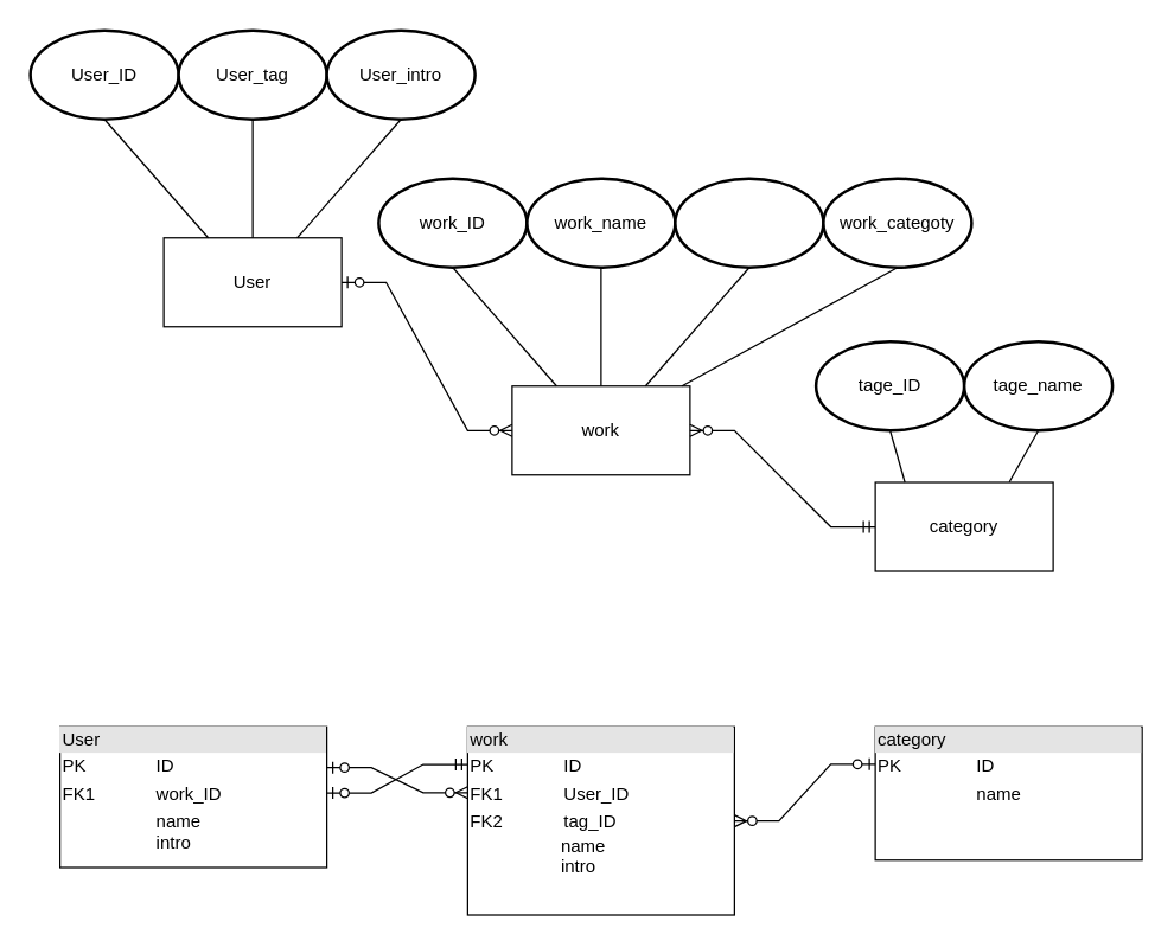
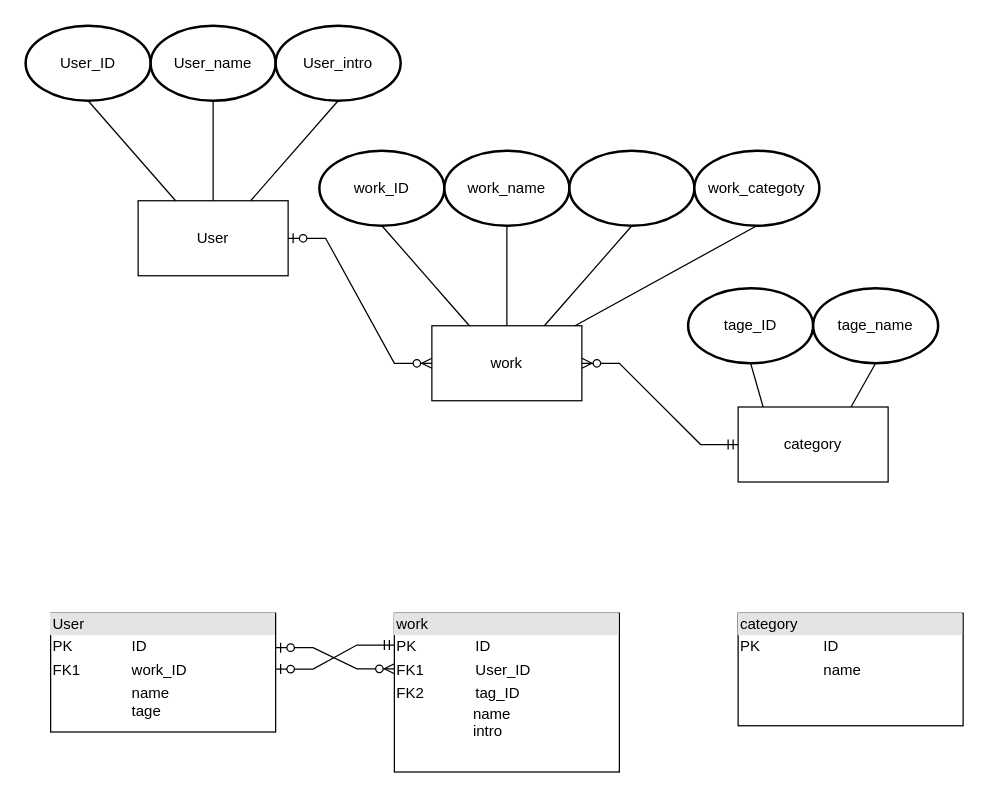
- <mxCell id="13" value="User_tag" style="text;html=1;strokeColor=none;fillColor=none;align=center;verticalAlign=middle;whiteSpace=wrap;rounded=0;" vertex="1" parent="1"><mxGeometry x="140" y="35" width="60" height="30" as="geometry" /></mxCell>
+ <mxCell id="13" value="User_name" style="text;html=1;strokeColor=none;fillColor=none;align=center;verticalAlign=middle;whiteSpace=wrap;rounded=0;" vertex="1" parent="1"><mxGeometry x="140" y="35" width="60" height="30" as="geometry" /></mxCell>
- <mxCell id="36" value="&lt;div style=&quot;box-sizing:border-box;width:100%;background:#e4e4e4;padding:2px;&quot;&gt;User&lt;/div&gt;&lt;table style=&quot;width:100%;font-size:1em;&quot; cellpadding=&quot;2&quot; cellspacing=&quot;0&quot;&gt;&lt;tbody&gt;&lt;tr&gt;&lt;td&gt;PK&lt;/td&gt;&lt;td&gt;ID&lt;/td&gt;&lt;/tr&gt;&lt;tr&gt;&lt;td&gt;FK1&lt;/td&gt;&lt;td&gt;work_ID&lt;/td&gt;&lt;/tr&gt;&lt;tr&gt;&lt;td&gt;&lt;/td&gt;&lt;td&gt;name&lt;br&gt;intro&lt;br&gt;&lt;br&gt;&lt;/td&gt;&lt;/tr&gt;&lt;/tbody&gt;&lt;/table&gt;" style="verticalAlign=top;align=left;overflow=fill;html=1;whiteSpace=wrap;points=[[0,0,0,0,0],[0,0.29,0,0,0],[0,0.47,0,0,0],[0,0.75,0,0,0],[0,1,0,0,0],[0.25,0,0,0,0],[0.25,1,0,0,0],[0.5,0,0,0,0],[0.5,1,0,0,0],[0.75,0,0,0,0],[0.75,1,0,0,0],[1,0,0,0,0],[1,0.29,0,0,0],[1,0.47,0,0,0],[1,0.75,0,0,0],[1,1,0,0,0]];" vertex="1" parent="1"><mxGeometry x="40" y="490" width="180" height="95" as="geometry" /></mxCell>
+ <mxCell id="36" value="&lt;div style=&quot;box-sizing:border-box;width:100%;background:#e4e4e4;padding:2px;&quot;&gt;User&lt;/div&gt;&lt;table style=&quot;width:100%;font-size:1em;&quot; cellpadding=&quot;2&quot; cellspacing=&quot;0&quot;&gt;&lt;tbody&gt;&lt;tr&gt;&lt;td&gt;PK&lt;/td&gt;&lt;td&gt;ID&lt;/td&gt;&lt;/tr&gt;&lt;tr&gt;&lt;td&gt;FK1&lt;/td&gt;&lt;td&gt;work_ID&lt;/td&gt;&lt;/tr&gt;&lt;tr&gt;&lt;td&gt;&lt;/td&gt;&lt;td&gt;name&lt;br&gt;tage&lt;br&gt;&lt;br&gt;&lt;/td&gt;&lt;/tr&gt;&lt;/tbody&gt;&lt;/table&gt;" style="verticalAlign=top;align=left;overflow=fill;html=1;whiteSpace=wrap;points=[[0,0,0,0,0],[0,0.29,0,0,0],[0,0.47,0,0,0],[0,0.75,0,0,0],[0,1,0,0,0],[0.25,0,0,0,0],[0.25,1,0,0,0],[0.5,0,0,0,0],[0.5,1,0,0,0],[0.75,0,0,0,0],[0.75,1,0,0,0],[1,0,0,0,0],[1,0.29,0,0,0],[1,0.47,0,0,0],[1,0.75,0,0,0],[1,1,0,0,0]];" vertex="1" parent="1"><mxGeometry x="40" y="490" width="180" height="95" as="geometry" /></mxCell>
- <mxCell id="41" value="" style="edgeStyle=entityRelationEdgeStyle;fontSize=12;html=1;endArrow=ERzeroToMany;startArrow=ERzeroToOne;rounded=0;entryX=1;entryY=0.5;entryDx=0;entryDy=0;entryPerimeter=0;exitX=0;exitY=0.28;exitDx=0;exitDy=0;exitPerimeter=0;" edge="1" parent="1" source="38" target="37"><mxGeometry width="100" height="100" relative="1" as="geometry"><mxPoint x="300" y="630" as="sourcePoint" /><mxPoint x="400" y="530" as="targetPoint" /></mxGeometry></mxCell>
